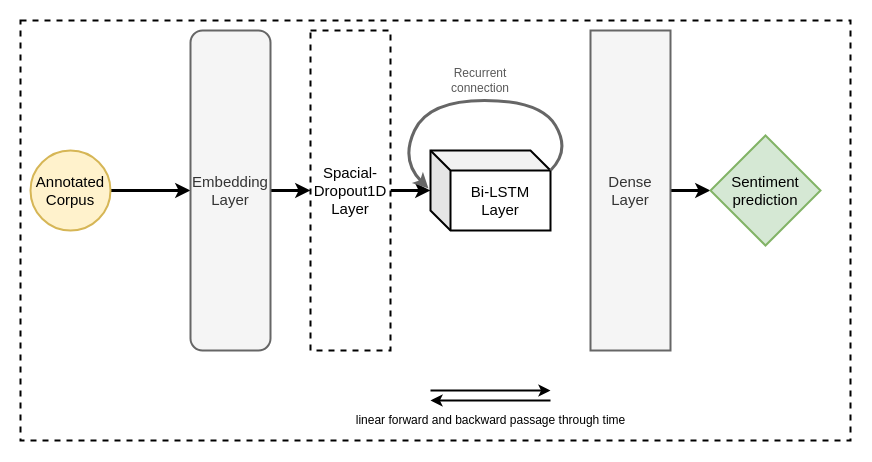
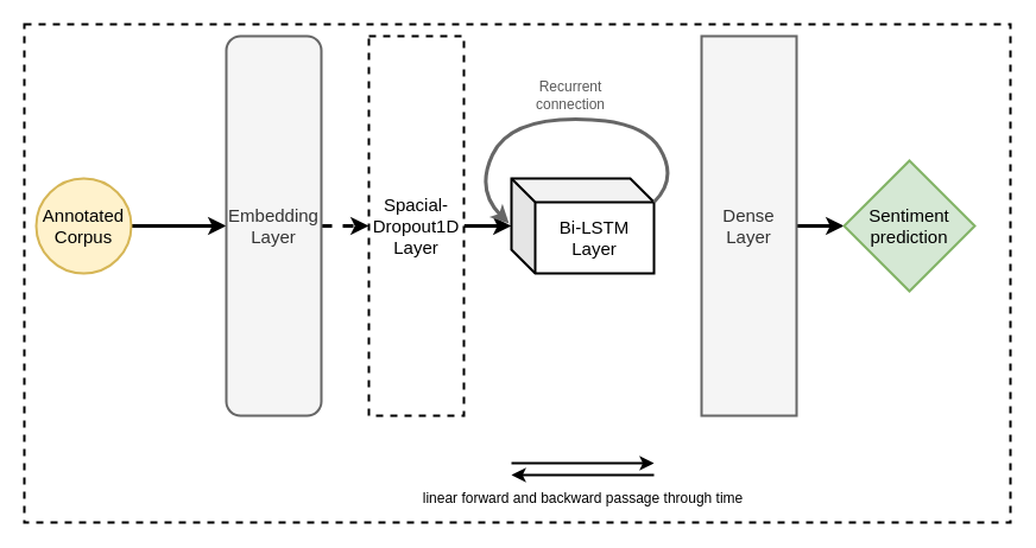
- <mxCell id="4" style="edgeStyle=orthogonalEdgeStyle;rounded=0;orthogonalLoop=1;jettySize=auto;html=1;exitX=1;exitY=0.5;exitDx=0;exitDy=0;entryX=0;entryY=0.5;entryDx=0;entryDy=0;strokeWidth=3;" edge="1" parent="1" source="5" target="7"><mxGeometry relative="1" as="geometry" /></mxCell>
+ <mxCell id="4" style="edgeStyle=orthogonalEdgeStyle;rounded=0;orthogonalLoop=1;jettySize=auto;html=1;exitX=1;exitY=0.5;exitDx=0;exitDy=0;entryX=0;entryY=0.5;entryDx=0;entryDy=0;strokeWidth=3;dashed=1;" edge="1" parent="1" source="5" target="7"><mxGeometry relative="1" as="geometry" /></mxCell>
